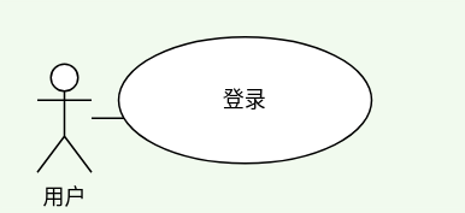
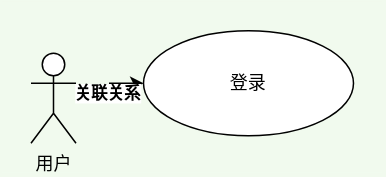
- <mxCell id="5" value="登录" style="ellipse;whiteSpace=wrap;html=1;" vertex="1" parent="1"><mxGeometry x="65" y="20" width="140" height="70" as="geometry" /></mxCell>
+ <mxCell id="5" value="登录" style="ellipse;whiteSpace=wrap;html=1;" vertex="1" parent="1"><mxGeometry x="95" y="20" width="140" height="70" as="geometry" /></mxCell>
